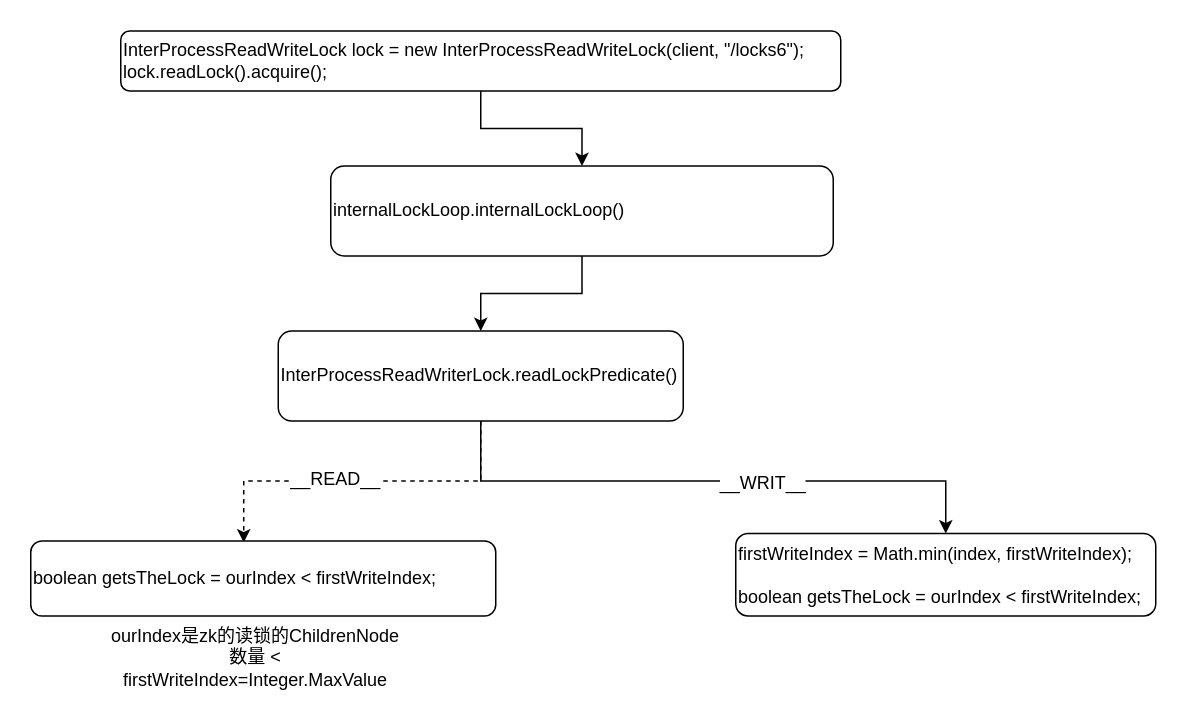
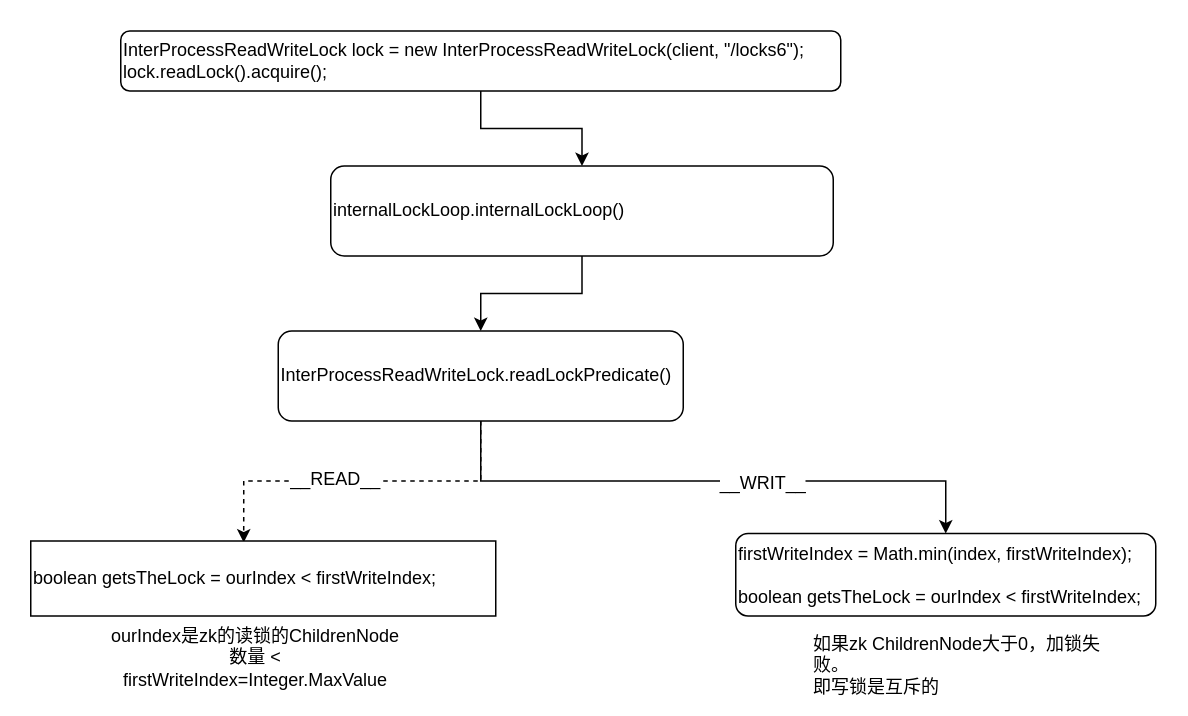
- <mxCell id="10" value="InterProcessReadWriterLock.readLockPredicate()" style="rounded=1;whiteSpace=wrap;html=1;align=left;" vertex="1" parent="1"><mxGeometry x="185" y="220" width="270" height="60" as="geometry" /></mxCell>
+ <mxCell id="10" value="InterProcessReadWriteLock.readLockPredicate()" style="rounded=1;whiteSpace=wrap;html=1;align=left;" vertex="1" parent="1"><mxGeometry x="185" y="220" width="270" height="60" as="geometry" /></mxCell>
- <mxCell id="11" value="boolean getsTheLock = ourIndex &amp;lt; firstWriteIndex;" style="rounded=1;whiteSpace=wrap;html=1;align=left;" vertex="1" parent="1"><mxGeometry x="20" y="360" width="310" height="50" as="geometry" /></mxCell>
+ <mxCell id="11" value="boolean getsTheLock = ourIndex &amp;lt; firstWriteIndex;" style="whiteSpace=wrap;html=1;align=left;rounded=0;" vertex="1" parent="1"><mxGeometry x="20" y="360" width="310" height="50" as="geometry" /></mxCell>
+ <mxCell id="14" value="如果zk ChildrenNode大于0，加锁失败。&lt;br&gt;即写锁是互斥的" style="text;html=1;strokeColor=none;fillColor=none;align=left;verticalAlign=middle;whiteSpace=wrap;rounded=0;" vertex="1" parent="1"><mxGeometry x="540" y="430" width="210" height="25" as="geometry" /></mxCell>
